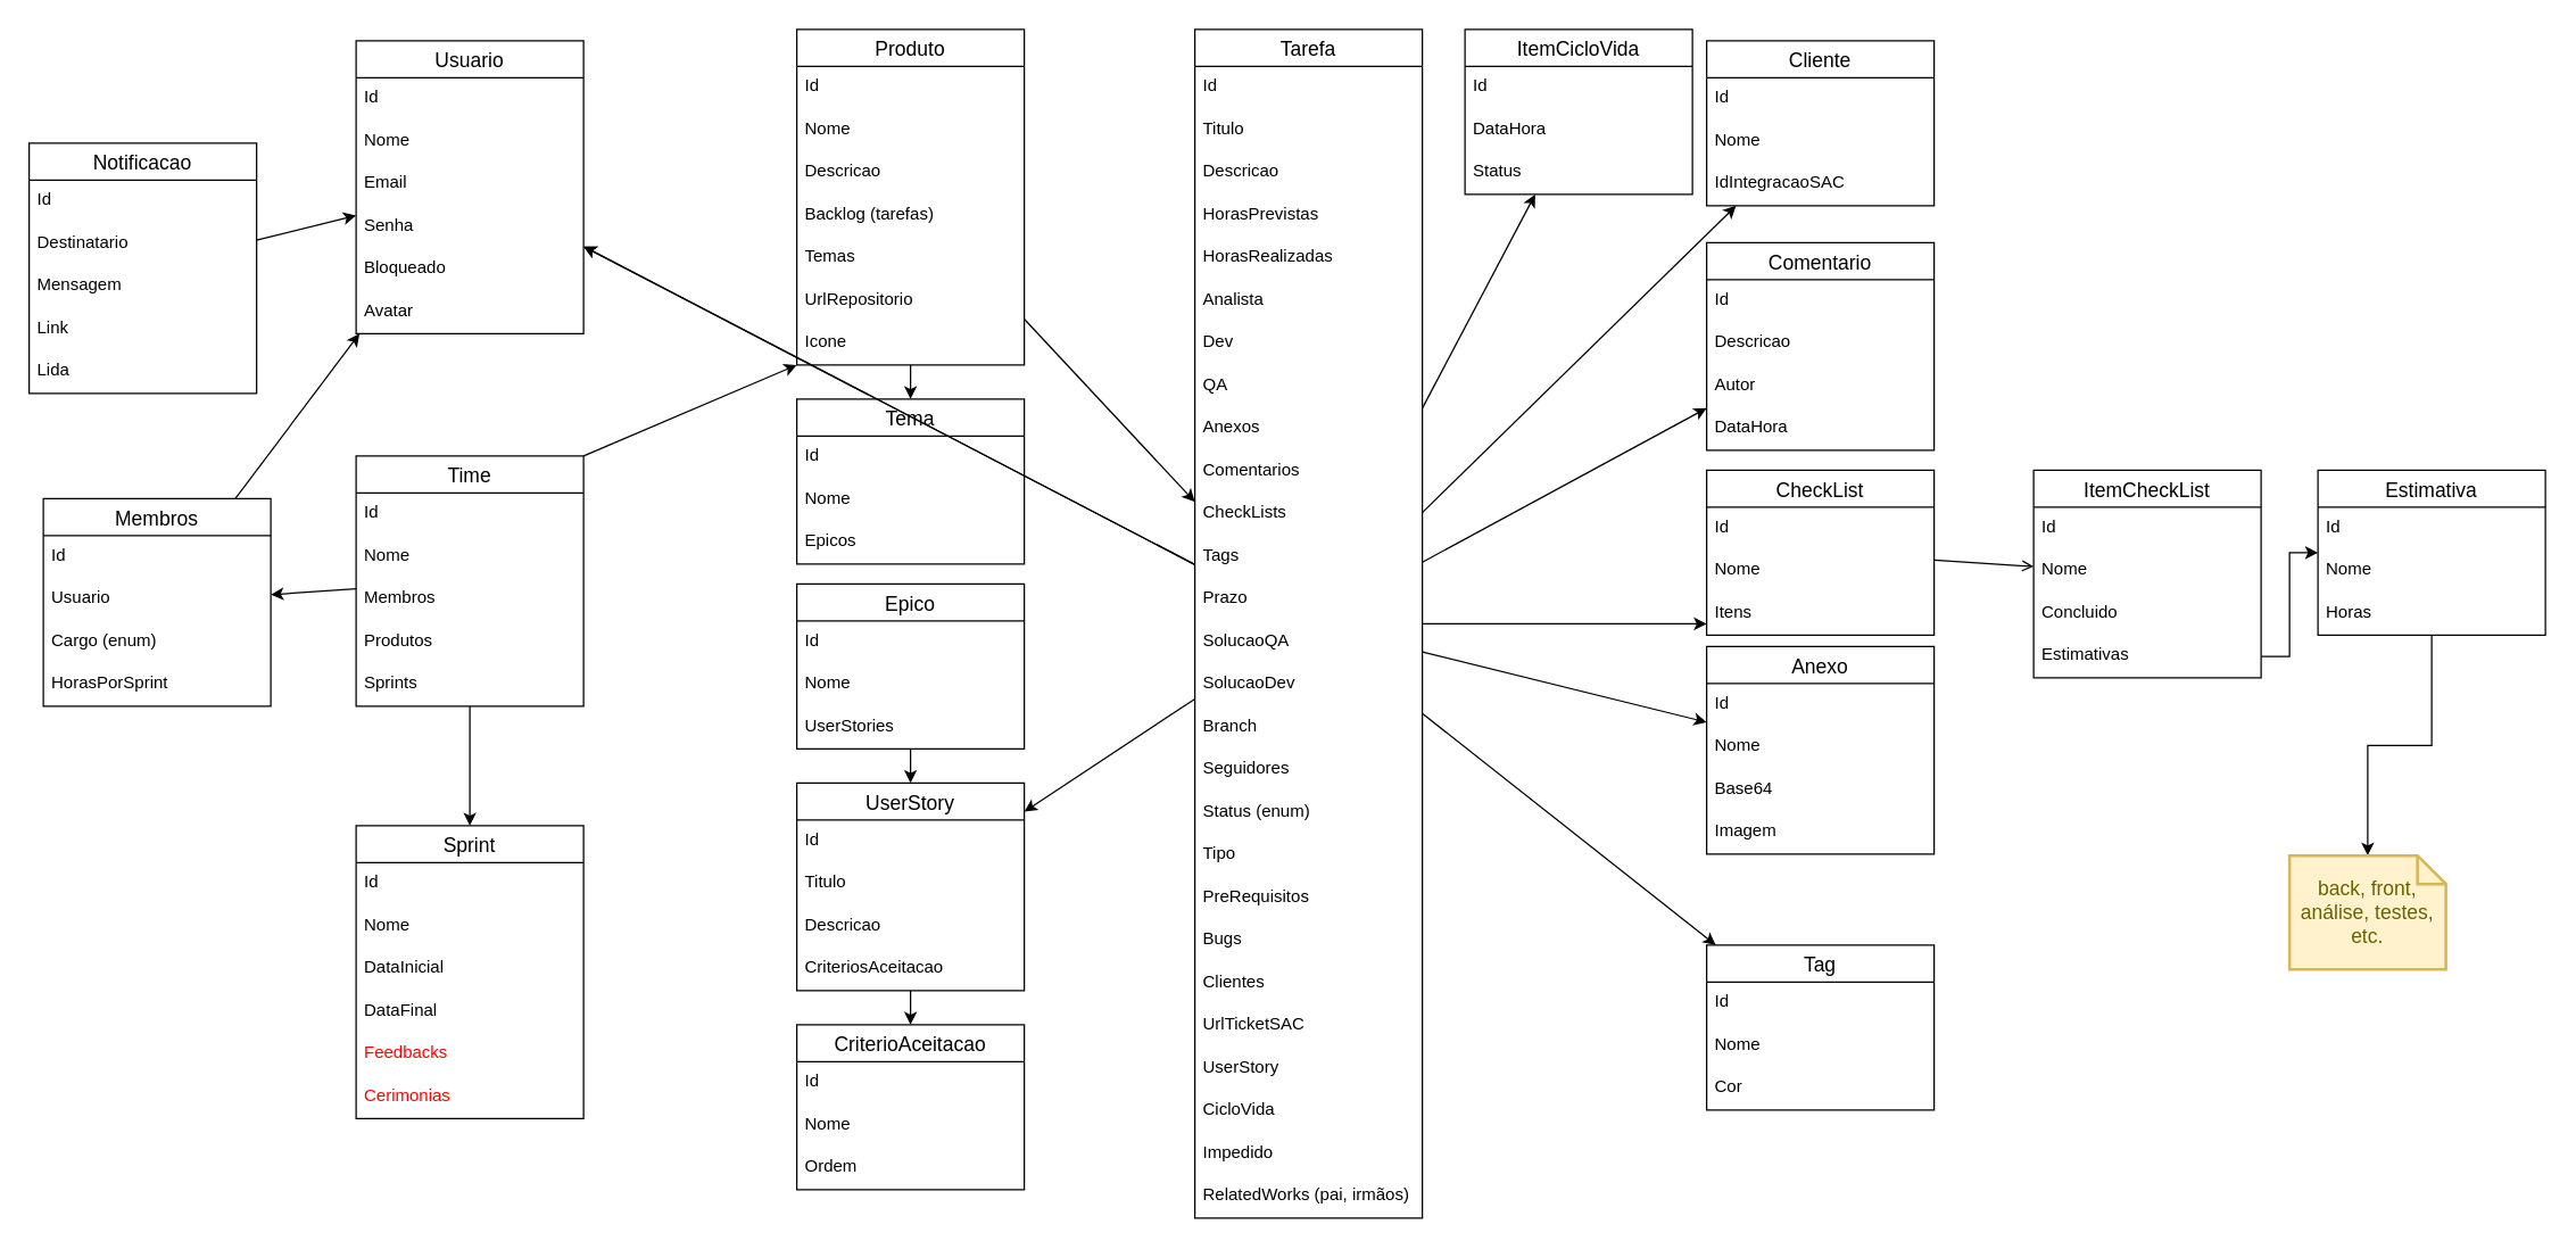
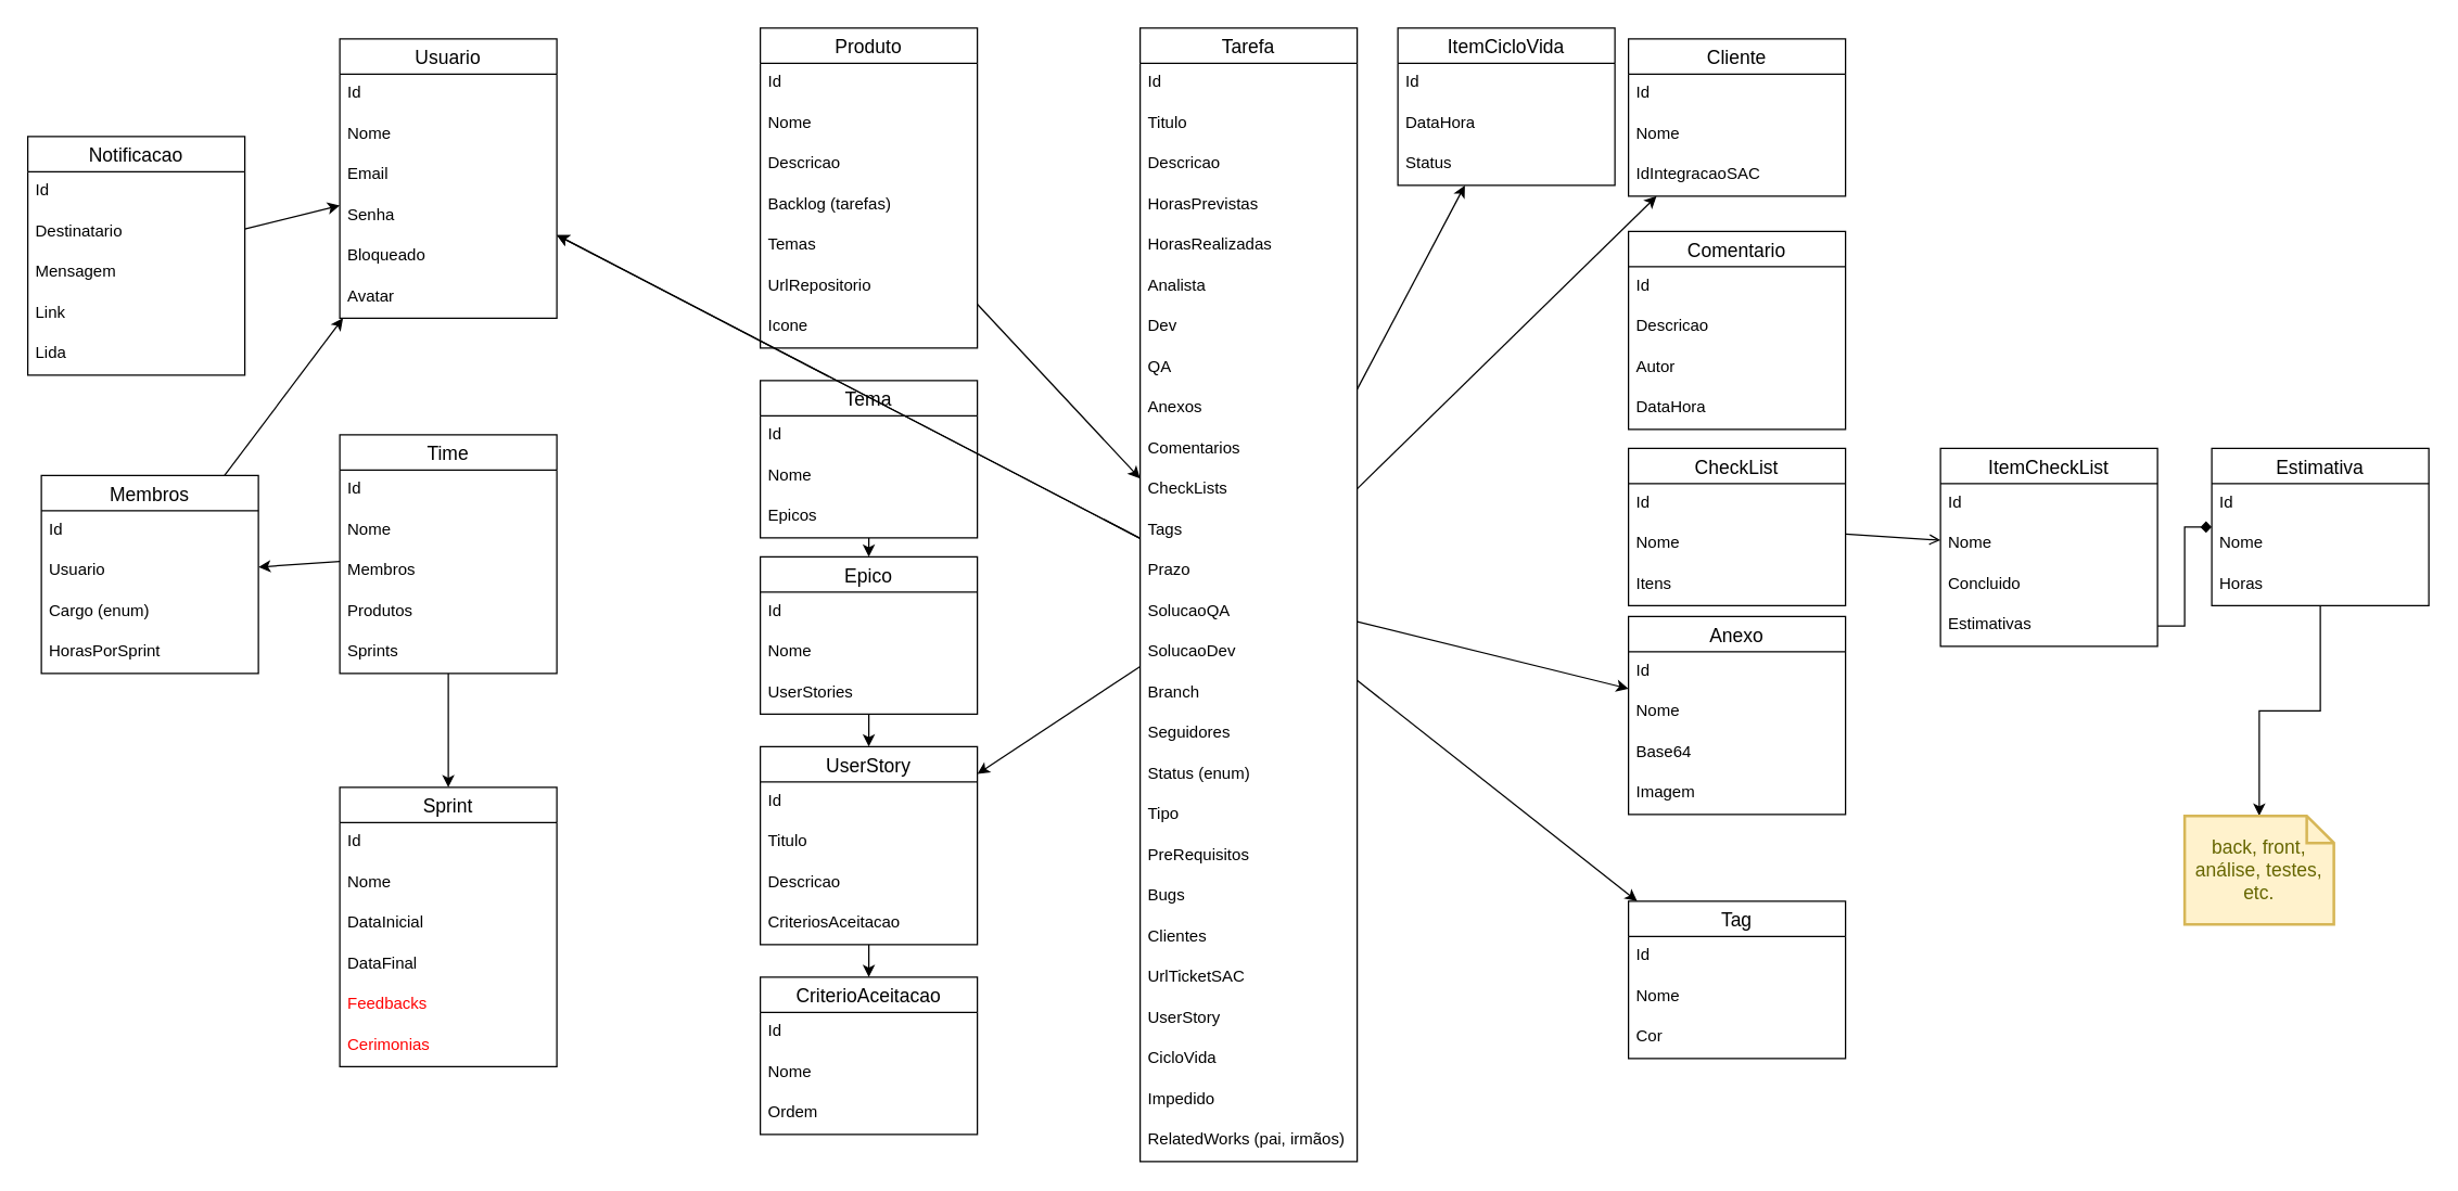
- <mxCell id="9" style="edgeStyle=orthogonalEdgeStyle;rounded=0;orthogonalLoop=1;jettySize=auto;html=1;orthogonal=1;noEdgeStyle=1;" parent="1" source="11" target="36" edge="1"><mxGeometry relative="1" as="geometry" /></mxCell>
- <mxCell id="19" style="rounded=0;orthogonalLoop=1;jettySize=auto;html=1;orthogonal=1;edgeStyle=orthogonalEdgeStyle;noEdgeStyle=1;" parent="1" source="22" target="11" edge="1"><mxGeometry relative="1" as="geometry" /></mxCell>
- <mxCell id="84" style="edgeStyle=none;rounded=0;orthogonalLoop=1;jettySize=auto;html=1;" parent="1" source="88" target="62" edge="1"><mxGeometry relative="1" as="geometry" /></mxCell>
- <mxCell id="142" style="edgeStyle=orthogonalEdgeStyle;rounded=0;orthogonalLoop=1;jettySize=auto;html=1;" edge="1" parent="1" source="76" target="138"><mxGeometry relative="1" as="geometry" /></mxCell>
+ <mxCell id="142" style="edgeStyle=orthogonalEdgeStyle;rounded=0;orthogonalLoop=1;jettySize=auto;html=1;endArrow=diamond;" edge="1" parent="1" source="76" target="138"><mxGeometry relative="1" as="geometry" /></mxCell>
+ <mxCell id="35" style="edgeStyle=orthogonalEdgeStyle;rounded=0;orthogonalLoop=1;jettySize=auto;html=1;orthogonal=1;noEdgeStyle=1;" parent="1" source="36" target="41" edge="1"><mxGeometry relative="1" as="geometry" /></mxCell>
- <mxCell id="55" style="edgeStyle=orthogonalEdgeStyle;rounded=0;orthogonalLoop=1;jettySize=auto;html=1;fontColor=#FF0000;noEdgeStyle=1;orthogonal=1;" parent="1" source="88" target="68" edge="1"><mxGeometry relative="1" as="geometry"><Array as="points" /></mxGeometry></mxCell>
